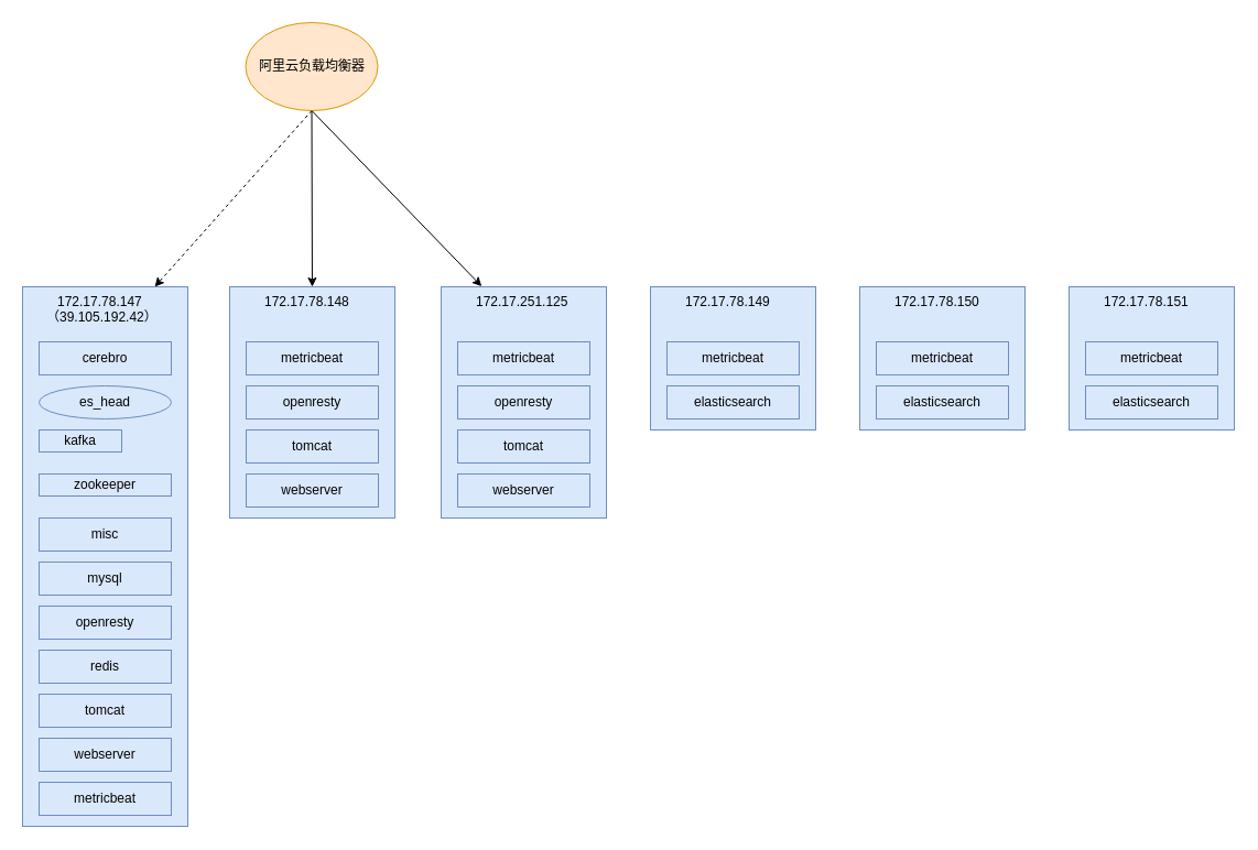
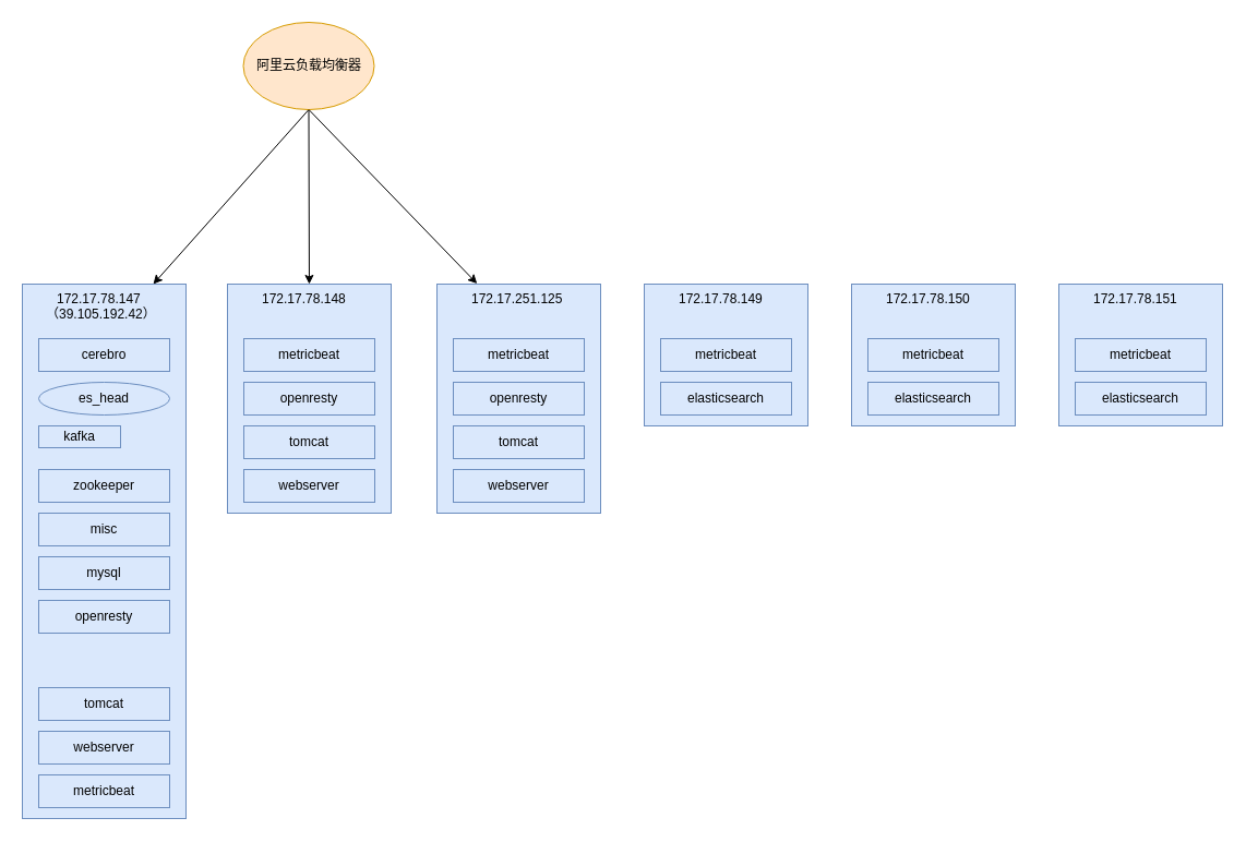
- <mxCell id="7" value="" style="endArrow=classic;html=1;entryX=0.5;entryY=0;entryDx=0;entryDy=0;exitX=0.5;exitY=1;exitDx=0;exitDy=0;dashed=1;" edge="1" parent="1" source="5" target="8"><mxGeometry width="50" height="50" relative="1" as="geometry"><mxPoint x="30" y="380" as="sourcePoint" /><mxPoint x="80" y="330" as="targetPoint" /></mxGeometry></mxCell>
+ <mxCell id="7" value="" style="endArrow=classic;html=1;entryX=0.5;entryY=0;entryDx=0;entryDy=0;exitX=0.5;exitY=1;exitDx=0;exitDy=0;" edge="1" parent="1" source="5" target="8"><mxGeometry width="50" height="50" relative="1" as="geometry"><mxPoint x="30" y="380" as="sourcePoint" /><mxPoint x="80" y="330" as="targetPoint" /></mxGeometry></mxCell>
- <mxCell id="12" value="zookeeper" style="rounded=0;whiteSpace=wrap;html=1;fillColor=#dae8fc;strokeColor=#6c8ebf;" vertex="1" parent="1"><mxGeometry x="35" y="430" width="120" height="20" as="geometry" /></mxCell>
+ <mxCell id="12" value="zookeeper" style="rounded=0;whiteSpace=wrap;html=1;fillColor=#dae8fc;strokeColor=#6c8ebf;" vertex="1" parent="1"><mxGeometry x="35" y="430" width="120" height="30" as="geometry" /></mxCell>
- <mxCell id="16" value="redis" style="rounded=0;whiteSpace=wrap;html=1;fillColor=#dae8fc;strokeColor=#6c8ebf;" vertex="1" parent="1"><mxGeometry x="35" y="590" width="120" height="30" as="geometry" /></mxCell>
